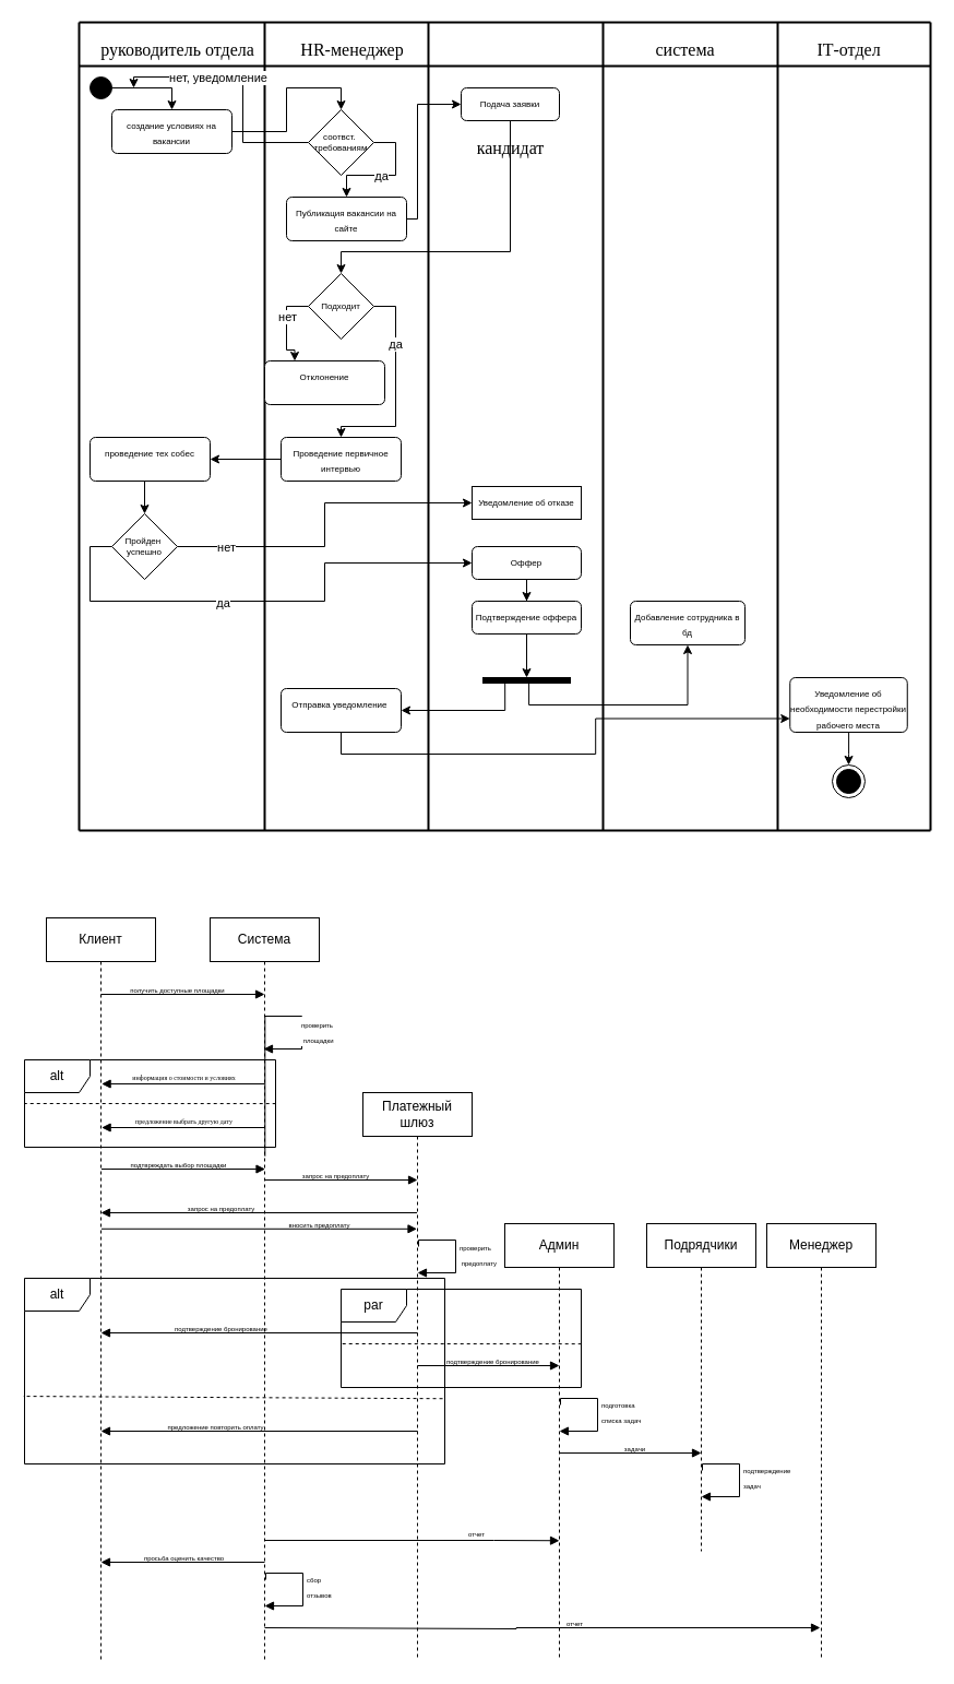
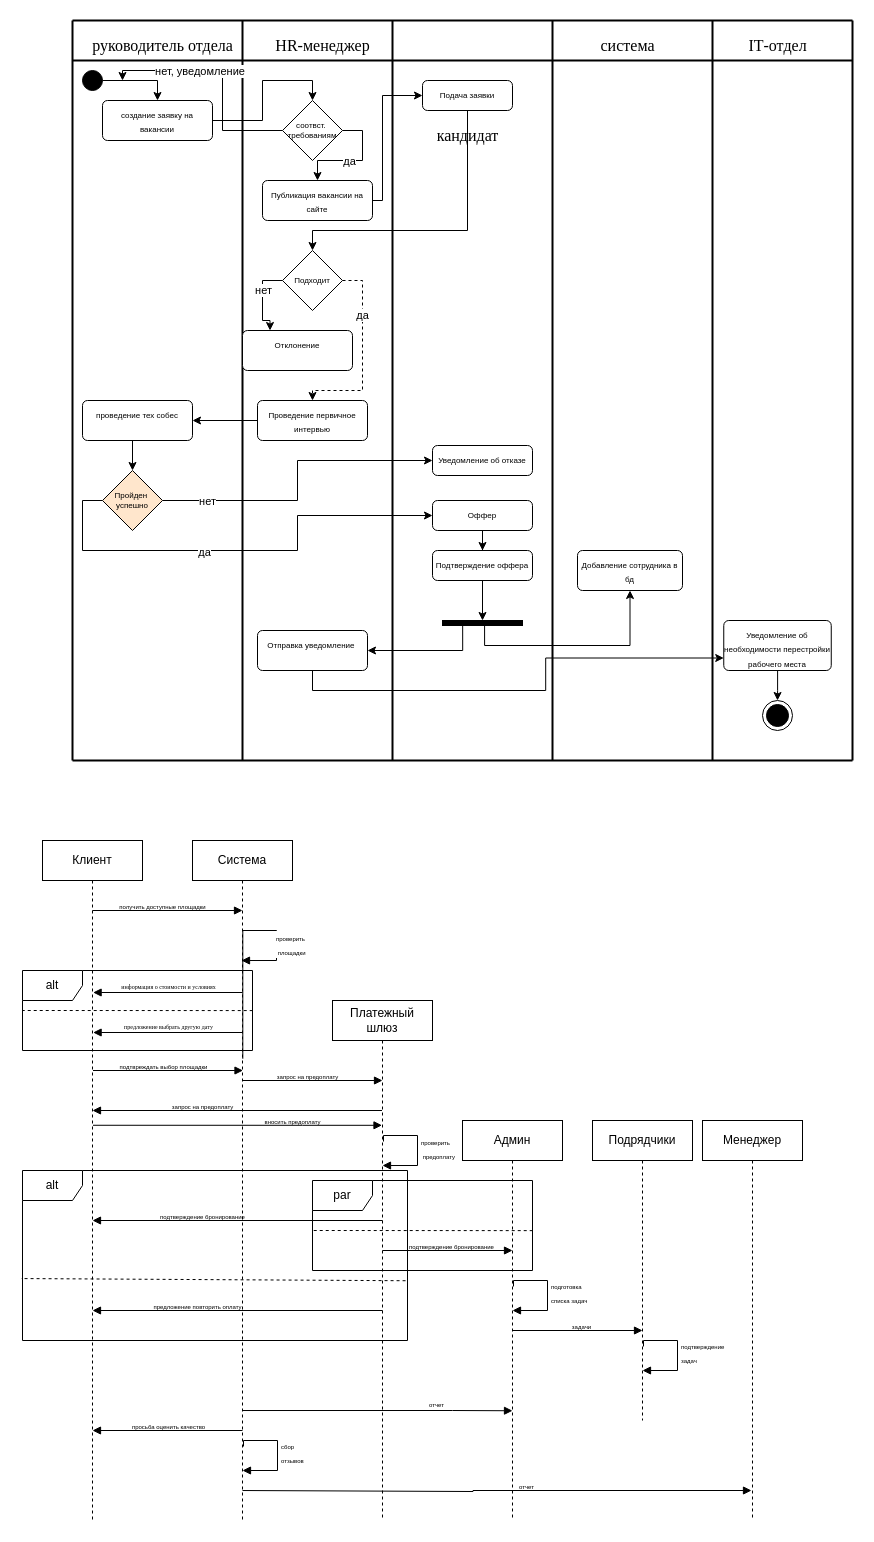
- <mxCell id="18" value="&lt;font style=&quot;font-size: 8px;&quot;&gt;создание условиях на вакансии&lt;/font&gt;" style="html=1;align=center;verticalAlign=top;rounded=1;absoluteArcSize=1;arcSize=10;dashed=0;whiteSpace=wrap;" parent="1" vertex="1"><mxGeometry x="102" y="100" width="110" height="40" as="geometry" /></mxCell>
+ <mxCell id="18" value="&lt;font style=&quot;font-size: 8px;&quot;&gt;создание заявку на вакансии&lt;/font&gt;" style="html=1;align=center;verticalAlign=top;rounded=1;absoluteArcSize=1;arcSize=10;dashed=0;whiteSpace=wrap;" parent="1" vertex="1"><mxGeometry x="102" y="100" width="110" height="40" as="geometry" /></mxCell>
- <mxCell id="29" style="edgeStyle=orthogonalEdgeStyle;rounded=0;orthogonalLoop=1;jettySize=auto;html=1;exitX=1;exitY=0.5;exitDx=0;exitDy=0;" parent="1" source="31" target="35" edge="1"><mxGeometry relative="1" as="geometry"><Array as="points"><mxPoint x="362" y="280" /><mxPoint x="362" y="390" /><mxPoint x="312" y="390" /></Array></mxGeometry></mxCell>
+ <mxCell id="29" style="edgeStyle=orthogonalEdgeStyle;rounded=0;orthogonalLoop=1;jettySize=auto;html=1;exitX=1;exitY=0.5;exitDx=0;exitDy=0;dashed=1;" parent="1" source="31" target="35" edge="1"><mxGeometry relative="1" as="geometry"><Array as="points"><mxPoint x="362" y="280" /><mxPoint x="362" y="390" /><mxPoint x="312" y="390" /></Array></mxGeometry></mxCell>
- <mxCell id="43" value="&lt;span style=&quot;font-size: 8px;&quot;&gt;Уведомление об отказе&lt;/span&gt;" style="html=1;align=center;verticalAlign=top;absoluteArcSize=1;arcSize=10;dashed=0;whiteSpace=wrap;rounded=0;" parent="1" vertex="1"><mxGeometry x="432" y="445" width="100" height="30" as="geometry" /></mxCell>
+ <mxCell id="43" value="&lt;span style=&quot;font-size: 8px;&quot;&gt;Уведомление об отказе&lt;/span&gt;" style="html=1;align=center;verticalAlign=top;rounded=1;absoluteArcSize=1;arcSize=10;dashed=0;whiteSpace=wrap;" parent="1" vertex="1"><mxGeometry x="432" y="445" width="100" height="30" as="geometry" /></mxCell>
- <mxCell id="42" value="Пройден &#10;успешно" style="rhombus;fontSize=8;" parent="1" vertex="1"><mxGeometry x="102" y="470" width="60" height="60" as="geometry" /></mxCell>
+ <mxCell id="42" value="Пройден &#10;успешно" style="rhombus;fontSize=8;fillColor=#ffe6cc;" parent="1" vertex="1"><mxGeometry x="102" y="470" width="60" height="60" as="geometry" /></mxCell>
